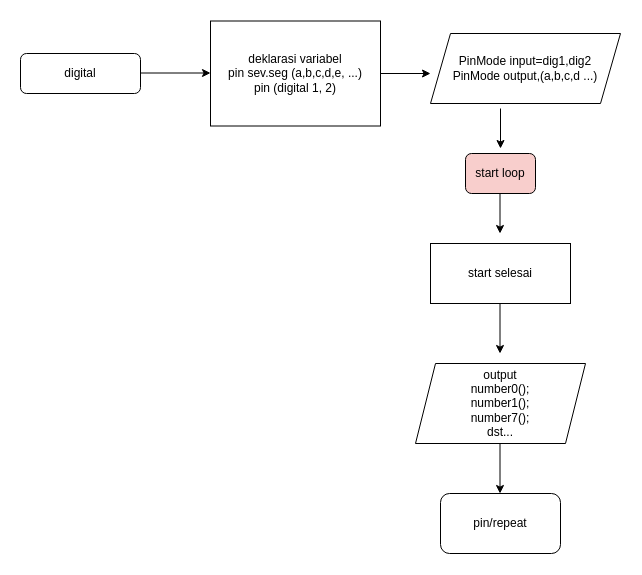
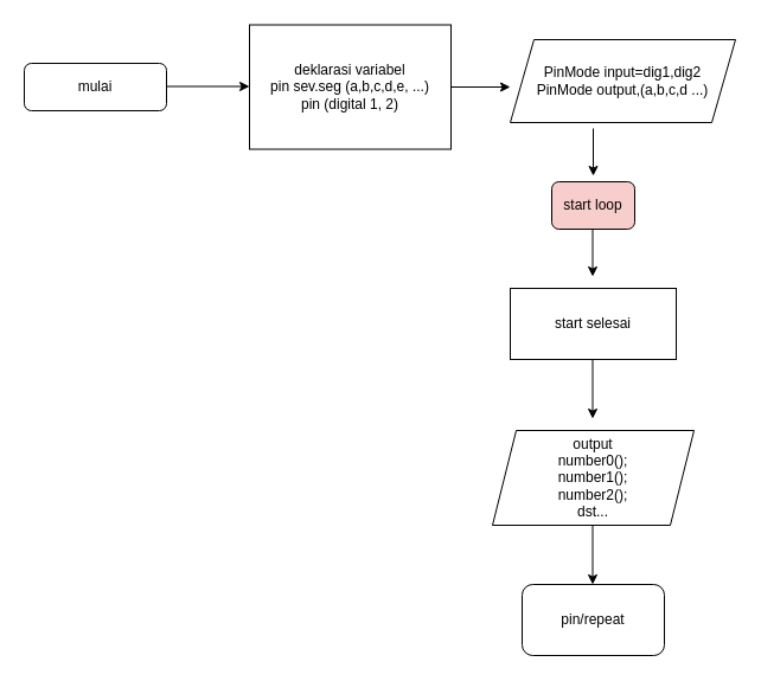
- <mxCell id="2" value="digital" style="rounded=1;whiteSpace=wrap;html=1;fontSize=12;glass=0;strokeWidth=1;shadow=0;" parent="1" vertex="1"><mxGeometry x="20" y="53" width="120" height="40" as="geometry" /></mxCell>
+ <mxCell id="2" value="mulai" style="rounded=1;whiteSpace=wrap;html=1;fontSize=12;glass=0;strokeWidth=1;shadow=0;" parent="1" vertex="1"><mxGeometry x="20" y="53" width="120" height="40" as="geometry" /></mxCell>
- <mxCell id="12" value="&lt;div&gt;output&lt;/div&gt;&lt;div&gt;number0();&lt;/div&gt;&lt;div&gt;number1();&lt;/div&gt;&lt;div&gt;number7();&lt;/div&gt;&lt;div&gt;dst...&lt;/div&gt;" style="shape=parallelogram;perimeter=parallelogramPerimeter;whiteSpace=wrap;html=1;fixedSize=1;" vertex="1" parent="1"><mxGeometry x="415" y="363" width="170" height="80" as="geometry" /></mxCell>
+ <mxCell id="12" value="&lt;div&gt;output&lt;/div&gt;&lt;div&gt;number0();&lt;/div&gt;&lt;div&gt;number1();&lt;/div&gt;&lt;div&gt;number2();&lt;/div&gt;&lt;div&gt;dst...&lt;/div&gt;" style="shape=parallelogram;perimeter=parallelogramPerimeter;whiteSpace=wrap;html=1;fixedSize=1;" vertex="1" parent="1"><mxGeometry x="415" y="363" width="170" height="80" as="geometry" /></mxCell>
